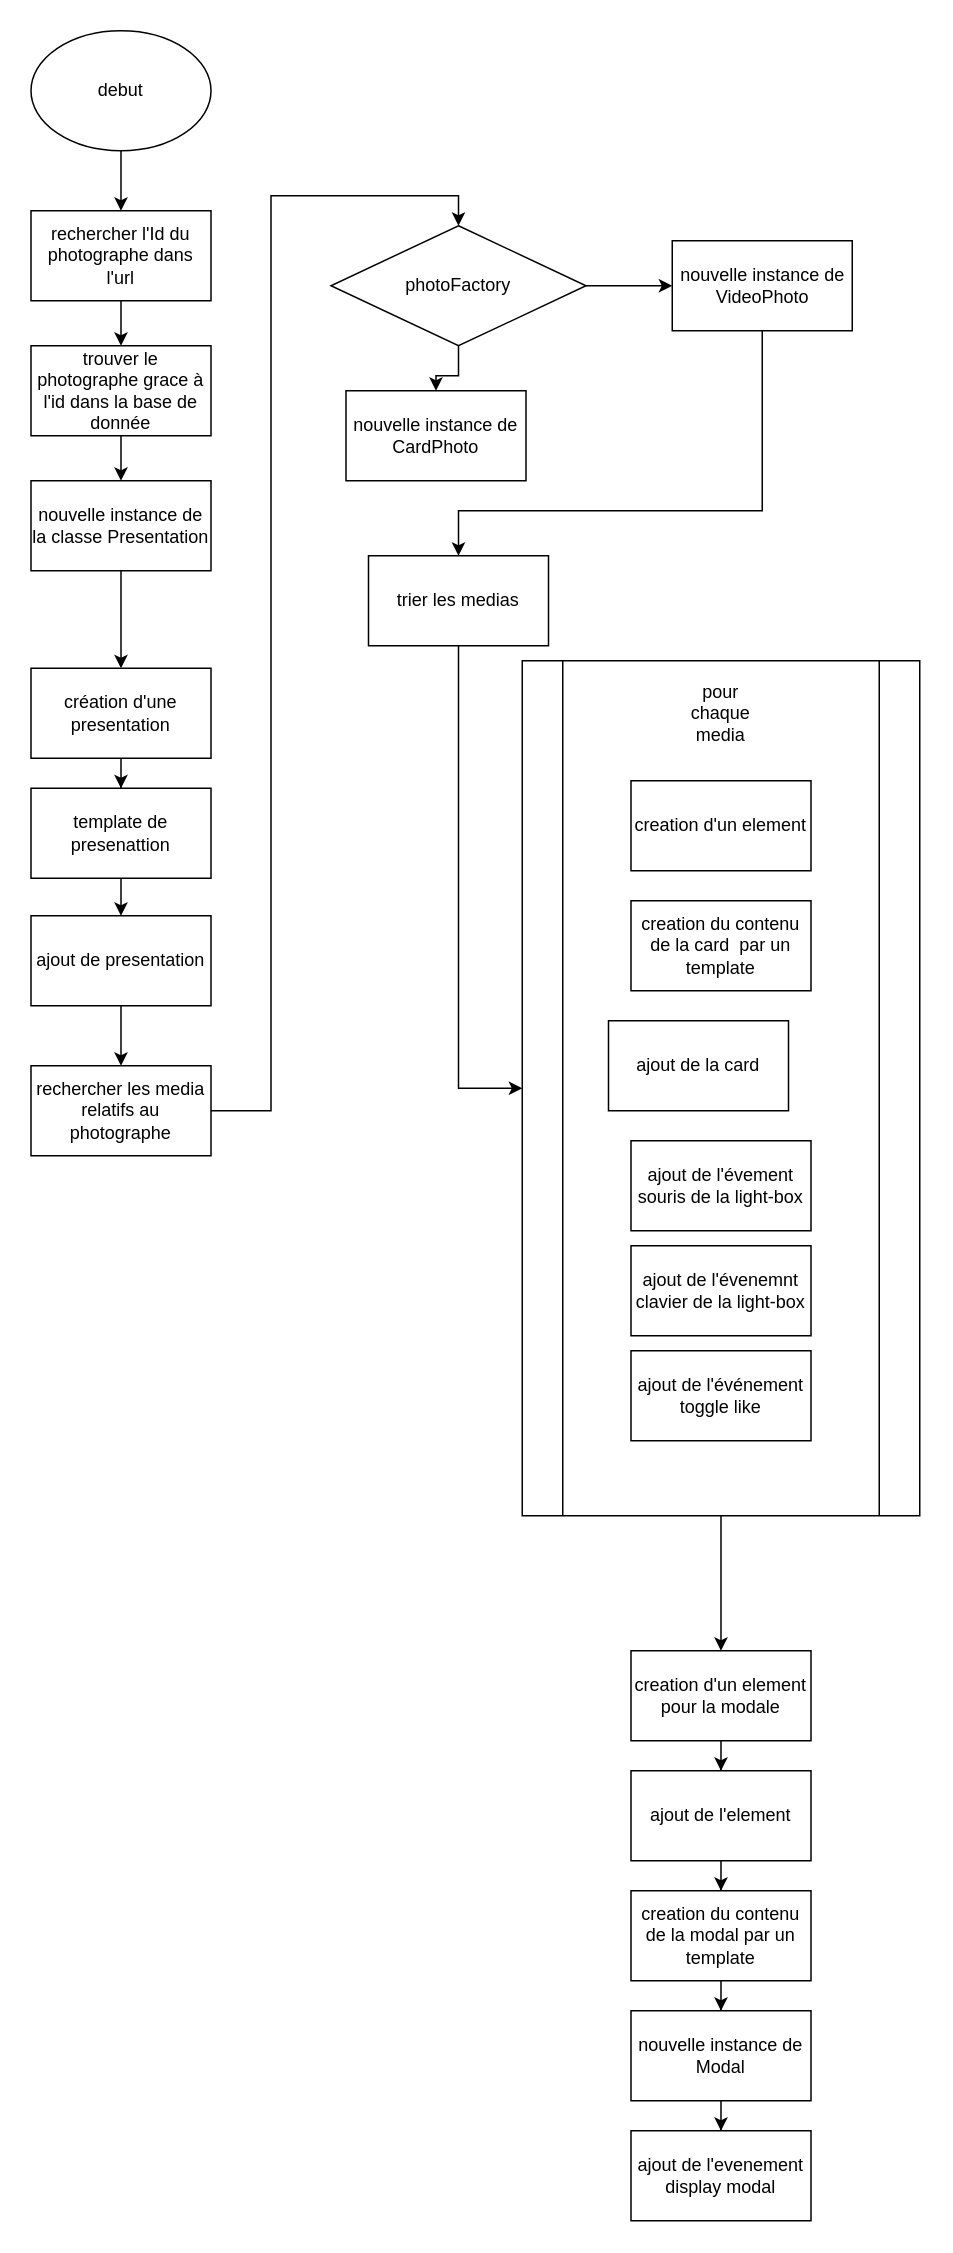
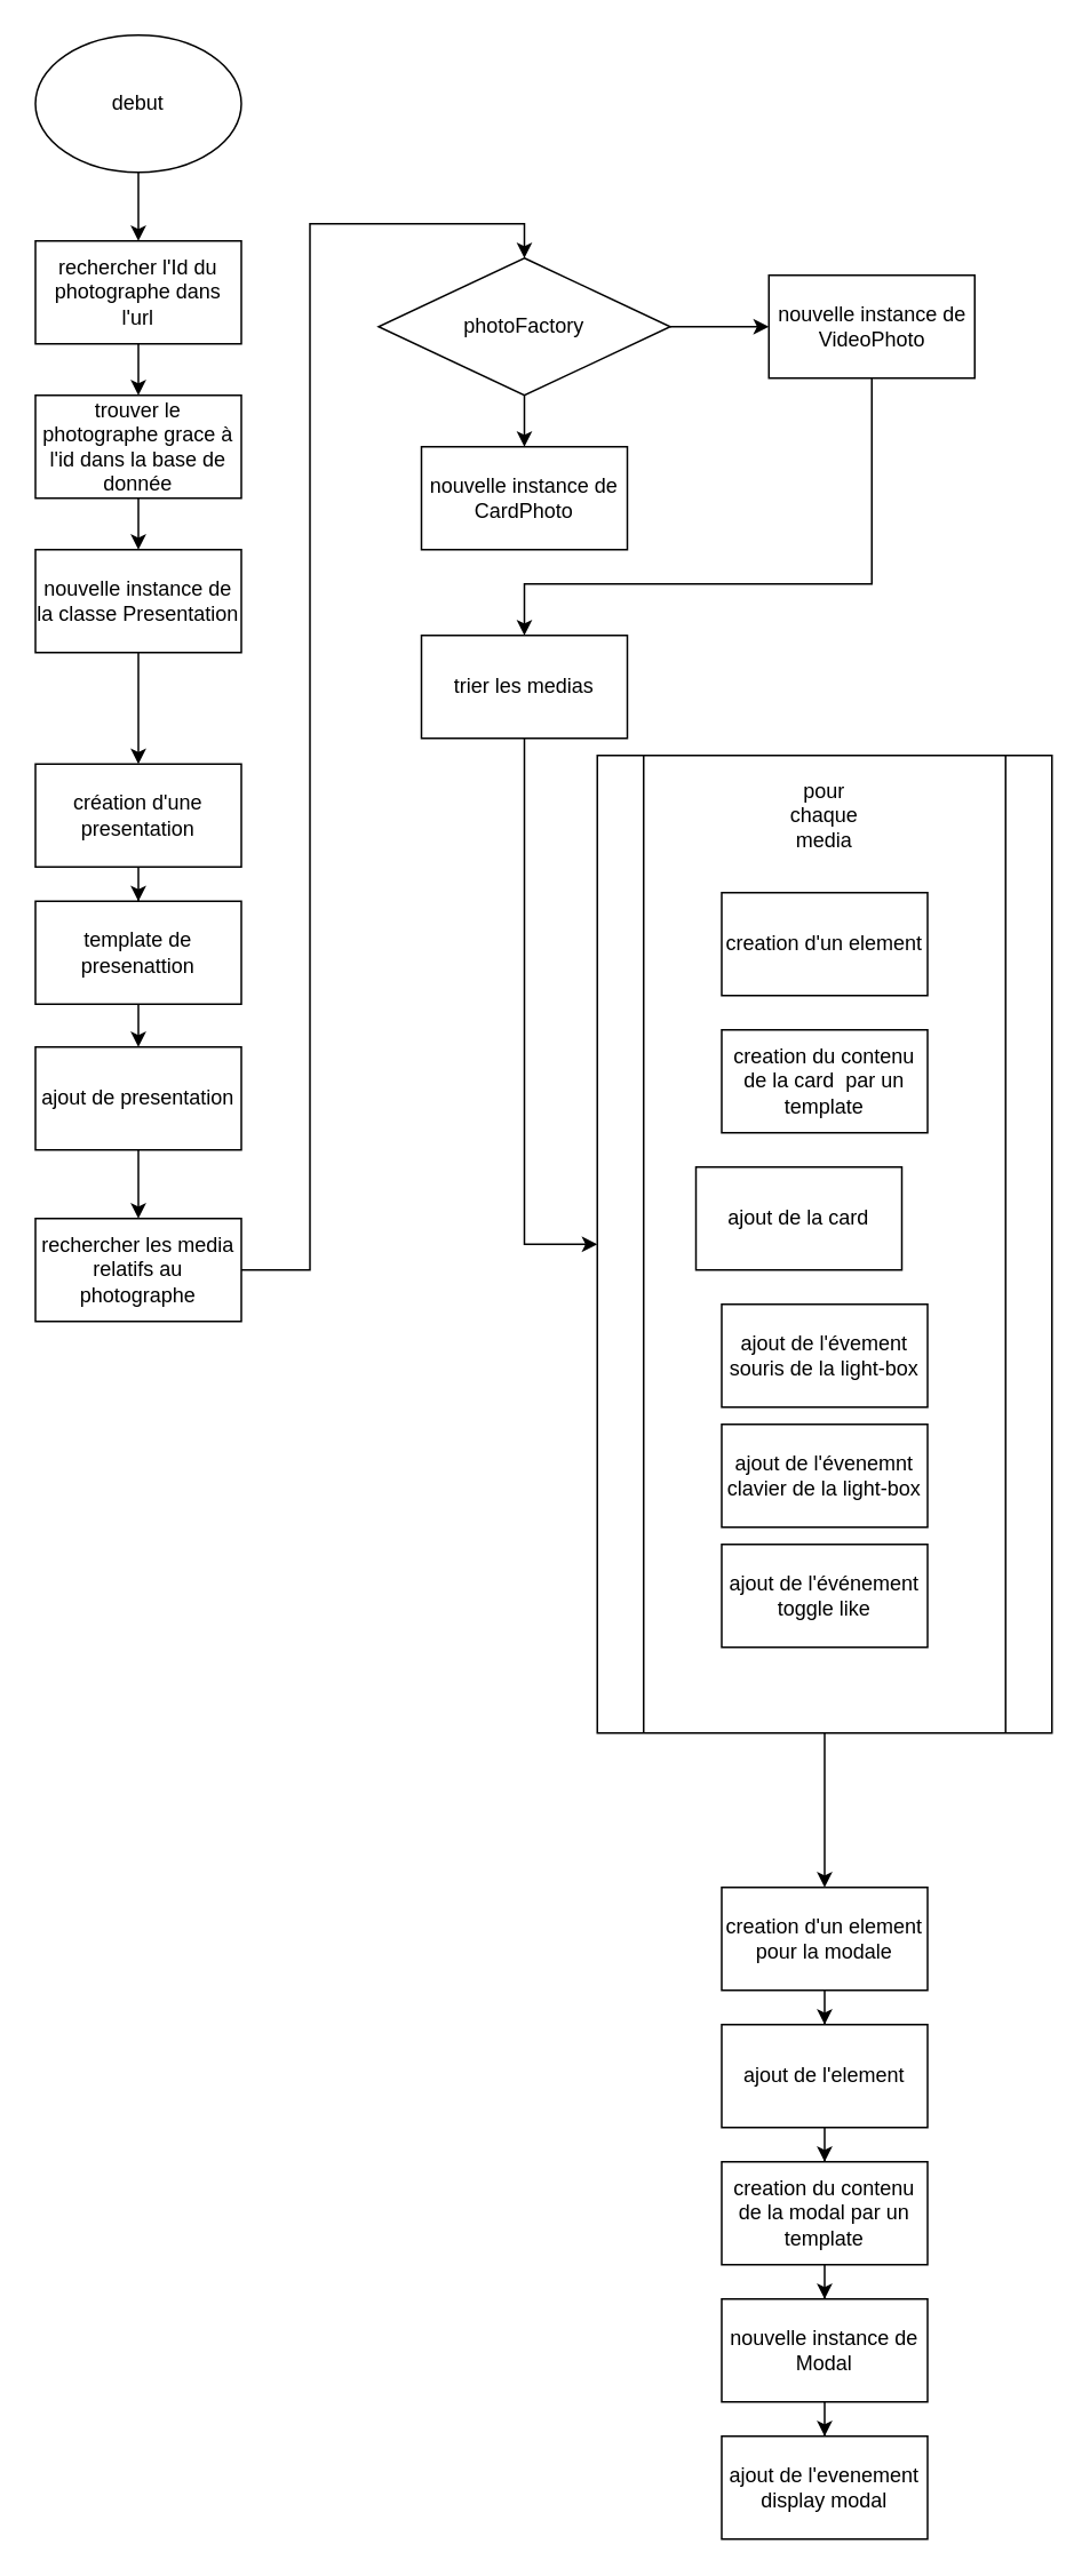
- <mxCell id="24" value="nouvelle instance de CardPhoto" style="rounded=0;whiteSpace=wrap;html=1;" vertex="1" parent="1"><mxGeometry x="230" y="260" width="120" height="60" as="geometry" /></mxCell>
+ <mxCell id="24" value="nouvelle instance de CardPhoto" style="rounded=0;whiteSpace=wrap;html=1;" vertex="1" parent="1"><mxGeometry x="245" y="260" width="120" height="60" as="geometry" /></mxCell>
